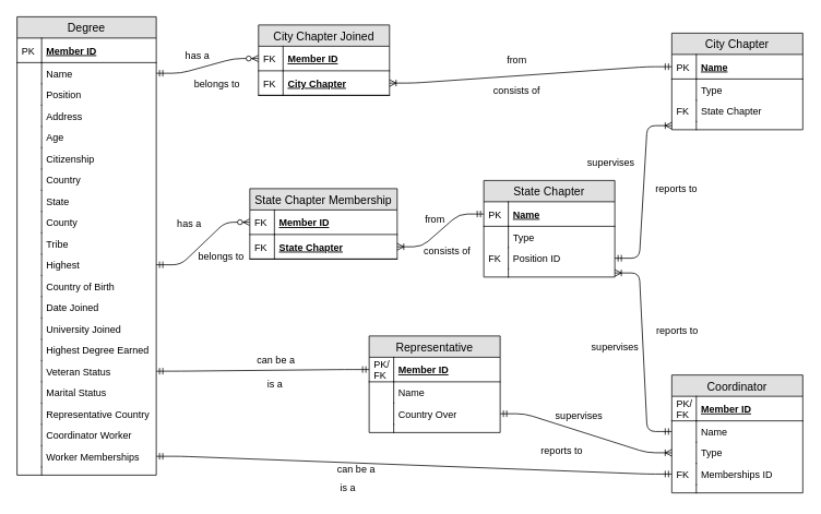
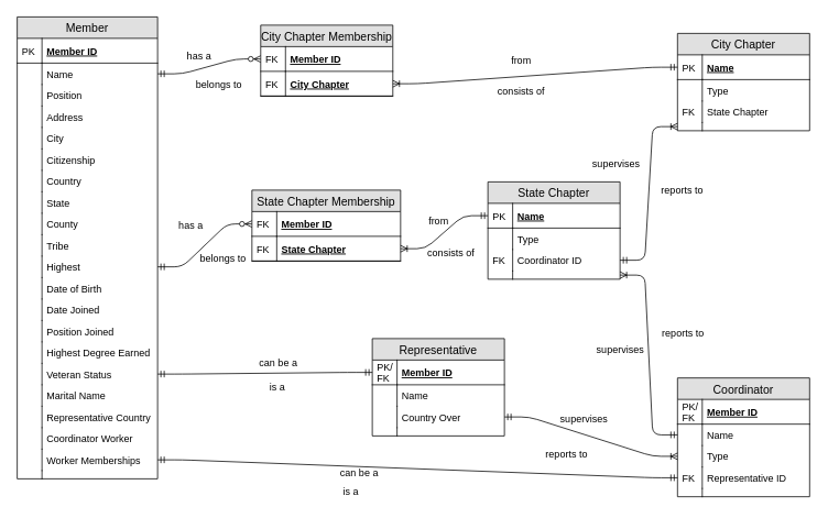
- <mxCell id="2" value="Degree" style="swimlane;fontStyle=0;childLayout=stackLayout;horizontal=1;startSize=26;fillColor=#e0e0e0;horizontalStack=0;resizeParent=1;resizeParentMax=0;resizeLast=0;collapsible=1;marginBottom=0;swimlaneFillColor=#ffffff;align=center;fontSize=14;" parent="1" vertex="1"><mxGeometry x="20" y="20" width="170" height="560" as="geometry" /></mxCell>
+ <mxCell id="2" value="Member" style="swimlane;fontStyle=0;childLayout=stackLayout;horizontal=1;startSize=26;fillColor=#e0e0e0;horizontalStack=0;resizeParent=1;resizeParentMax=0;resizeLast=0;collapsible=1;marginBottom=0;swimlaneFillColor=#ffffff;align=center;fontSize=14;" parent="1" vertex="1"><mxGeometry x="20" y="20" width="170" height="560" as="geometry" /></mxCell>
- <mxCell id="90" value="City Chapter Joined" style="swimlane;fontStyle=0;childLayout=stackLayout;horizontal=1;startSize=26;fillColor=#e0e0e0;horizontalStack=0;resizeParent=1;resizeParentMax=0;resizeLast=0;collapsible=1;marginBottom=0;swimlaneFillColor=#ffffff;align=center;fontSize=14;" parent="1" vertex="1"><mxGeometry x="314.88" y="30" width="160" height="86" as="geometry" /></mxCell>
+ <mxCell id="90" value="City Chapter Membership" style="swimlane;fontStyle=0;childLayout=stackLayout;horizontal=1;startSize=26;fillColor=#e0e0e0;horizontalStack=0;resizeParent=1;resizeParentMax=0;resizeLast=0;collapsible=1;marginBottom=0;swimlaneFillColor=#ffffff;align=center;fontSize=14;" parent="1" vertex="1"><mxGeometry x="314.88" y="30" width="160" height="86" as="geometry" /></mxCell>
- <mxCell id="11" value="Age" style="shape=partialRectangle;top=0;left=0;right=0;bottom=0;align=left;verticalAlign=top;fillColor=none;spacingLeft=34;spacingRight=4;overflow=hidden;rotatable=0;points=[[0,0.5],[1,0.5]];portConstraint=eastwest;dropTarget=0;fontSize=12;" parent="2" vertex="1"><mxGeometry y="134" width="170" height="26" as="geometry" /></mxCell>
+ <mxCell id="11" value="City" style="shape=partialRectangle;top=0;left=0;right=0;bottom=0;align=left;verticalAlign=top;fillColor=none;spacingLeft=34;spacingRight=4;overflow=hidden;rotatable=0;points=[[0,0.5],[1,0.5]];portConstraint=eastwest;dropTarget=0;fontSize=12;" parent="2" vertex="1"><mxGeometry y="134" width="170" height="26" as="geometry" /></mxCell>
- <mxCell id="50" value="Position ID" style="shape=partialRectangle;top=0;left=0;right=0;bottom=0;align=left;verticalAlign=top;fillColor=none;spacingLeft=34;spacingRight=4;overflow=hidden;rotatable=0;points=[[0,0.5],[1,0.5]];portConstraint=eastwest;dropTarget=0;fontSize=12;" parent="45" vertex="1"><mxGeometry y="82" width="160" height="26" as="geometry" /></mxCell>
+ <mxCell id="50" value="Coordinator ID" style="shape=partialRectangle;top=0;left=0;right=0;bottom=0;align=left;verticalAlign=top;fillColor=none;spacingLeft=34;spacingRight=4;overflow=hidden;rotatable=0;points=[[0,0.5],[1,0.5]];portConstraint=eastwest;dropTarget=0;fontSize=12;" parent="45" vertex="1"><mxGeometry y="82" width="160" height="26" as="geometry" /></mxCell>
- <mxCell id="25" value="Country of Birth" style="shape=partialRectangle;top=0;left=0;right=0;bottom=0;align=left;verticalAlign=top;fillColor=none;spacingLeft=34;spacingRight=4;overflow=hidden;rotatable=0;points=[[0,0.5],[1,0.5]];portConstraint=eastwest;dropTarget=0;fontSize=12;" parent="2" vertex="1"><mxGeometry y="316" width="170" height="26" as="geometry" /></mxCell>
+ <mxCell id="25" value="Date of Birth" style="shape=partialRectangle;top=0;left=0;right=0;bottom=0;align=left;verticalAlign=top;fillColor=none;spacingLeft=34;spacingRight=4;overflow=hidden;rotatable=0;points=[[0,0.5],[1,0.5]];portConstraint=eastwest;dropTarget=0;fontSize=12;" parent="2" vertex="1"><mxGeometry y="316" width="170" height="26" as="geometry" /></mxCell>
- <mxCell id="29" value="University Joined" style="shape=partialRectangle;top=0;left=0;right=0;bottom=0;align=left;verticalAlign=top;fillColor=none;spacingLeft=34;spacingRight=4;overflow=hidden;rotatable=0;points=[[0,0.5],[1,0.5]];portConstraint=eastwest;dropTarget=0;fontSize=12;" parent="2" vertex="1"><mxGeometry y="368" width="170" height="26" as="geometry" /></mxCell>
+ <mxCell id="29" value="Position Joined" style="shape=partialRectangle;top=0;left=0;right=0;bottom=0;align=left;verticalAlign=top;fillColor=none;spacingLeft=34;spacingRight=4;overflow=hidden;rotatable=0;points=[[0,0.5],[1,0.5]];portConstraint=eastwest;dropTarget=0;fontSize=12;" parent="2" vertex="1"><mxGeometry y="368" width="170" height="26" as="geometry" /></mxCell>
- <mxCell id="35" value="Marital Status" style="shape=partialRectangle;top=0;left=0;right=0;bottom=0;align=left;verticalAlign=top;fillColor=none;spacingLeft=34;spacingRight=4;overflow=hidden;rotatable=0;points=[[0,0.5],[1,0.5]];portConstraint=eastwest;dropTarget=0;fontSize=12;" parent="2" vertex="1"><mxGeometry y="446" width="170" height="26" as="geometry" /></mxCell>
+ <mxCell id="35" value="Marital Name" style="shape=partialRectangle;top=0;left=0;right=0;bottom=0;align=left;verticalAlign=top;fillColor=none;spacingLeft=34;spacingRight=4;overflow=hidden;rotatable=0;points=[[0,0.5],[1,0.5]];portConstraint=eastwest;dropTarget=0;fontSize=12;" parent="2" vertex="1"><mxGeometry y="446" width="170" height="26" as="geometry" /></mxCell>
- <mxCell id="70" value="Memberships ID" style="shape=partialRectangle;top=0;left=0;right=0;bottom=0;align=left;verticalAlign=top;fillColor=none;spacingLeft=34;spacingRight=4;overflow=hidden;rotatable=0;points=[[0,0.5],[1,0.5]];portConstraint=eastwest;dropTarget=0;fontSize=12;" parent="63" vertex="1"><mxGeometry y="108" width="160" height="26" as="geometry" /></mxCell>
+ <mxCell id="70" value="Representative ID" style="shape=partialRectangle;top=0;left=0;right=0;bottom=0;align=left;verticalAlign=top;fillColor=none;spacingLeft=34;spacingRight=4;overflow=hidden;rotatable=0;points=[[0,0.5],[1,0.5]];portConstraint=eastwest;dropTarget=0;fontSize=12;" parent="63" vertex="1"><mxGeometry y="108" width="160" height="26" as="geometry" /></mxCell>
